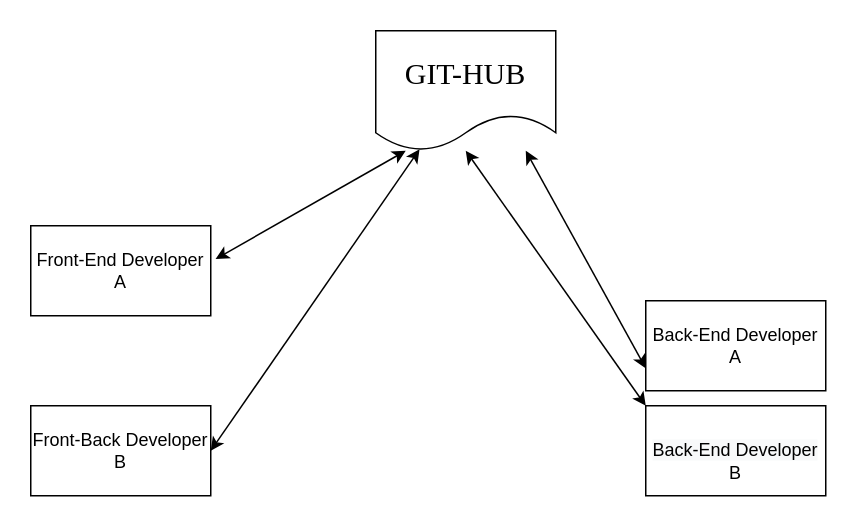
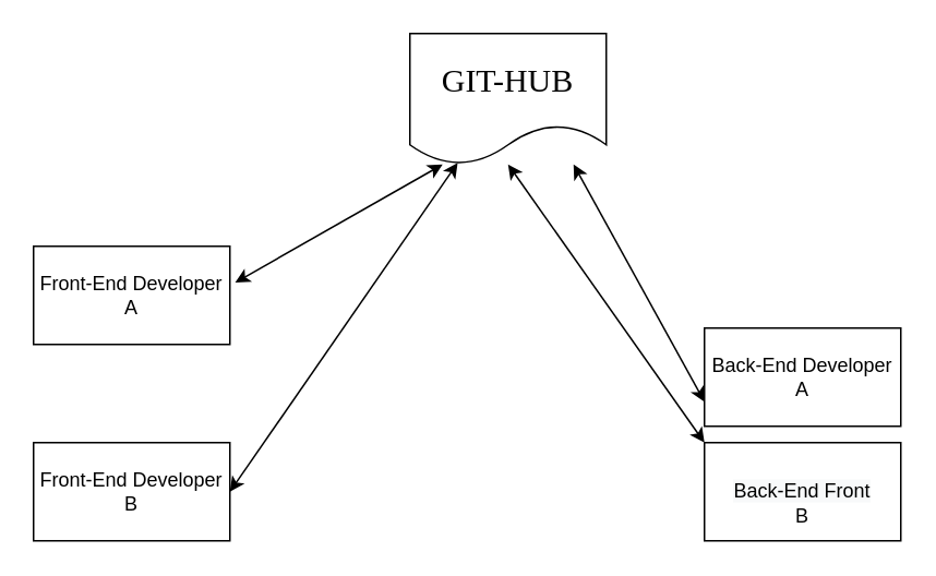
- <mxCell id="3" value="Front-Back Developer B" style="rounded=0;whiteSpace=wrap;html=1;" vertex="1" parent="1"><mxGeometry x="20" y="270" width="120" height="60" as="geometry" /></mxCell>
+ <mxCell id="3" value="Front-End Developer B" style="rounded=0;whiteSpace=wrap;html=1;" vertex="1" parent="1"><mxGeometry x="20" y="270" width="120" height="60" as="geometry" /></mxCell>
- <mxCell id="5" value="&lt;br&gt;&lt;span style=&quot;color: rgb(0, 0, 0); font-family: Helvetica; font-size: 12px; font-style: normal; font-variant-ligatures: normal; font-variant-caps: normal; font-weight: 400; letter-spacing: normal; orphans: 2; text-align: center; text-indent: 0px; text-transform: none; widows: 2; word-spacing: 0px; -webkit-text-stroke-width: 0px; background-color: rgb(248, 249, 250); text-decoration-thickness: initial; text-decoration-style: initial; text-decoration-color: initial; float: none; display: inline !important;&quot;&gt;Back-End Developer&lt;br&gt;&lt;/span&gt;B" style="rounded=0;whiteSpace=wrap;html=1;" vertex="1" parent="1"><mxGeometry x="430" y="270" width="120" height="60" as="geometry" /></mxCell>
+ <mxCell id="5" value="&lt;br&gt;&lt;span style=&quot;color: rgb(0, 0, 0); font-family: Helvetica; font-size: 12px; font-style: normal; font-variant-ligatures: normal; font-variant-caps: normal; font-weight: 400; letter-spacing: normal; orphans: 2; text-align: center; text-indent: 0px; text-transform: none; widows: 2; word-spacing: 0px; -webkit-text-stroke-width: 0px; background-color: rgb(248, 249, 250); text-decoration-thickness: initial; text-decoration-style: initial; text-decoration-color: initial; float: none; display: inline !important;&quot;&gt;Back-End Front&lt;br&gt;&lt;/span&gt;B" style="rounded=0;whiteSpace=wrap;html=1;" vertex="1" parent="1"><mxGeometry x="430" y="270" width="120" height="60" as="geometry" /></mxCell>
